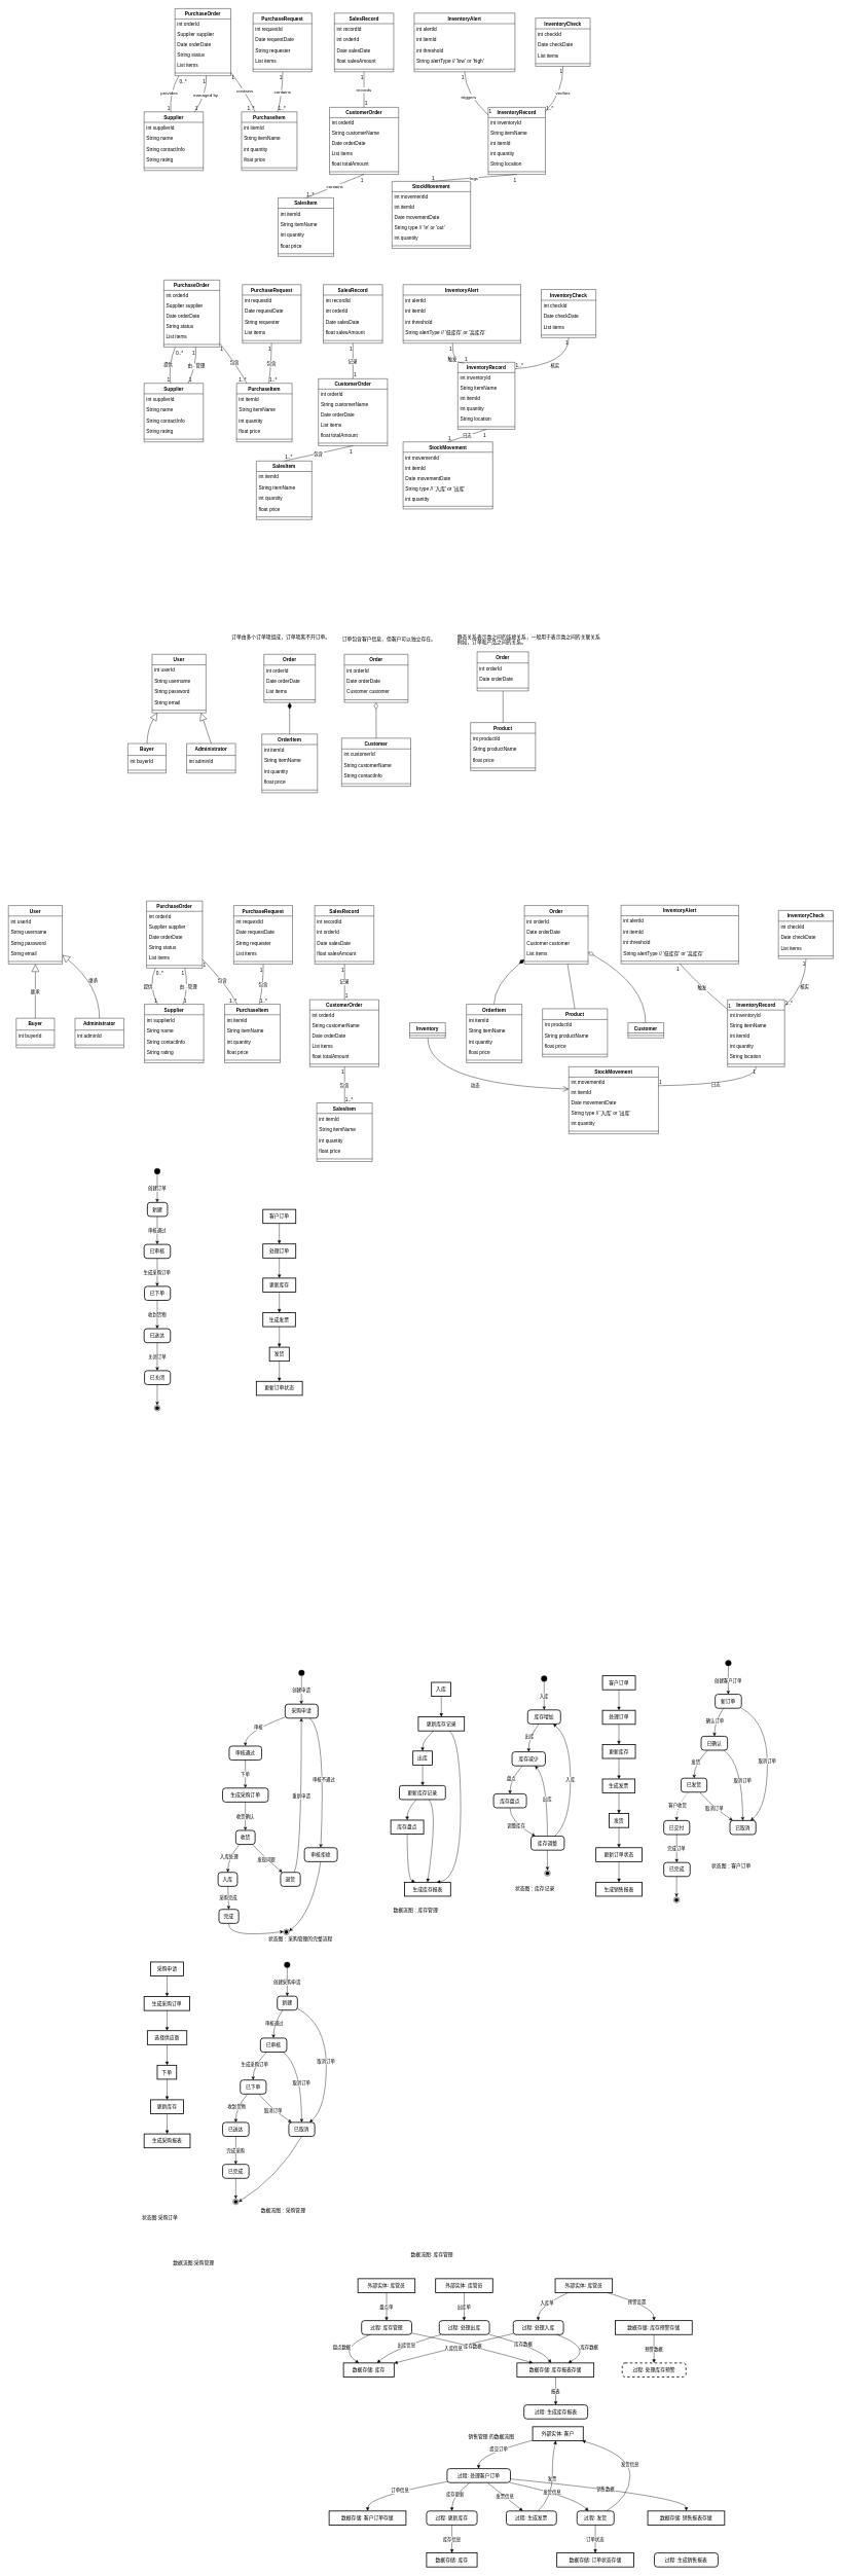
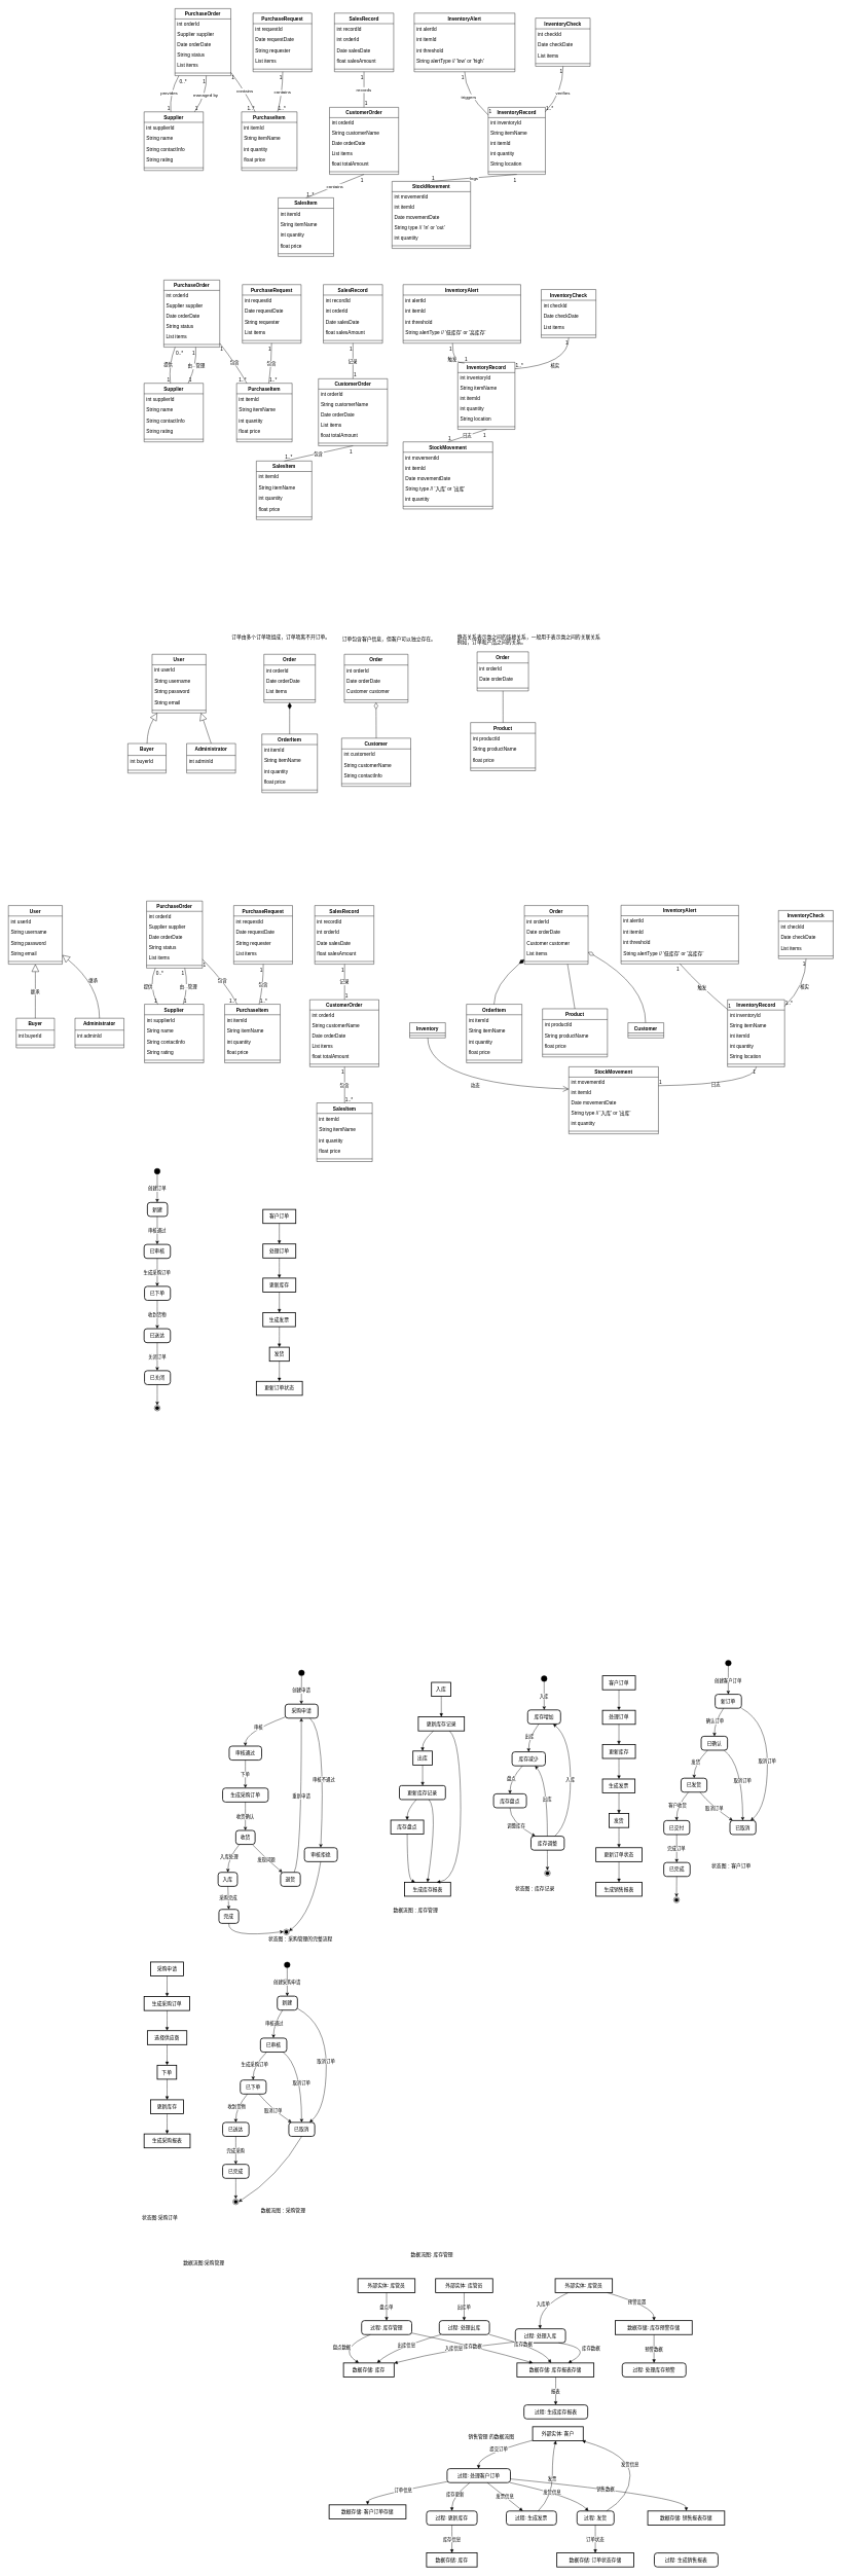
- <mxCell id="474" value="客户收货" style="curved=1;startArrow=none;exitX=0.285;exitY=1.0;entryX=0.499;entryY=-0.01;rounded=0;dashed=1;" edge="1" parent="1" source="466" target="467"><mxGeometry relative="1" as="geometry"><Array as="points"><mxPoint x="1645" y="4391" /></Array></mxGeometry></mxCell>
+ <mxCell id="474" value="客户收货" style="curved=1;startArrow=none;;exitX=0.285;exitY=1.0;entryX=0.499;entryY=-0.01;rounded=0;" edge="1" parent="1" source="466" target="467"><mxGeometry relative="1" as="geometry"><Array as="points"><mxPoint x="1645" y="4391" /></Array></mxGeometry></mxCell>
- <mxCell id="515" value="数据流图:采购管理" style="text;html=1;align=center;verticalAlign=middle;resizable=0;points=[];autosize=1;strokeColor=none;fillColor=none;" vertex="1" parent="1"><mxGeometry x="410" y="5488" width="120" height="30" as="geometry" /></mxCell>
+ <mxCell id="515" value="数据流图:采购管理" style="text;html=1;align=center;verticalAlign=middle;resizable=0;points=[];autosize=1;strokeColor=none;fillColor=none;" vertex="1" parent="1"><mxGeometry x="435" y="5488" width="120" height="30" as="geometry" /></mxCell>
- <mxCell id="517" value="过程: 处理入库" style="rounded=1;absoluteArcSize=1;arcSize=14;whiteSpace=wrap;strokeWidth=2;" vertex="1" parent="1"><mxGeometry x="1248" y="5642" width="122" height="34" as="geometry" /></mxCell>
+ <mxCell id="517" value="过程: 处理入库" style="rounded=1;absoluteArcSize=1;arcSize=14;whiteSpace=wrap;strokeWidth=2;" vertex="1" parent="1"><mxGeometry x="1253" y="5662" width="122" height="34" as="geometry" /></mxCell>
- <mxCell id="526" value="过程: 处理库存预警" style="rounded=1;absoluteArcSize=1;arcSize=14;whiteSpace=wrap;strokeWidth=2;dashed=1;" vertex="1" parent="1"><mxGeometry x="1513" y="5745" width="155" height="34" as="geometry" /></mxCell>
+ <mxCell id="526" value="过程: 处理库存预警" style="rounded=1;absoluteArcSize=1;arcSize=14;whiteSpace=wrap;strokeWidth=2;" vertex="1" parent="1"><mxGeometry x="1513" y="5745" width="155" height="34" as="geometry" /></mxCell>
- <mxCell id="542" value="数据存储: 客户订单存储" style="whiteSpace=wrap;strokeWidth=2;" vertex="1" parent="1"><mxGeometry x="800" y="6105" width="187" height="34" as="geometry" /></mxCell>
+ <mxCell id="542" value="数据存储: 客户订单存储" style="whiteSpace=wrap;strokeWidth=2;" vertex="1" parent="1"><mxGeometry x="800" y="6090" width="187" height="34" as="geometry" /></mxCell>
